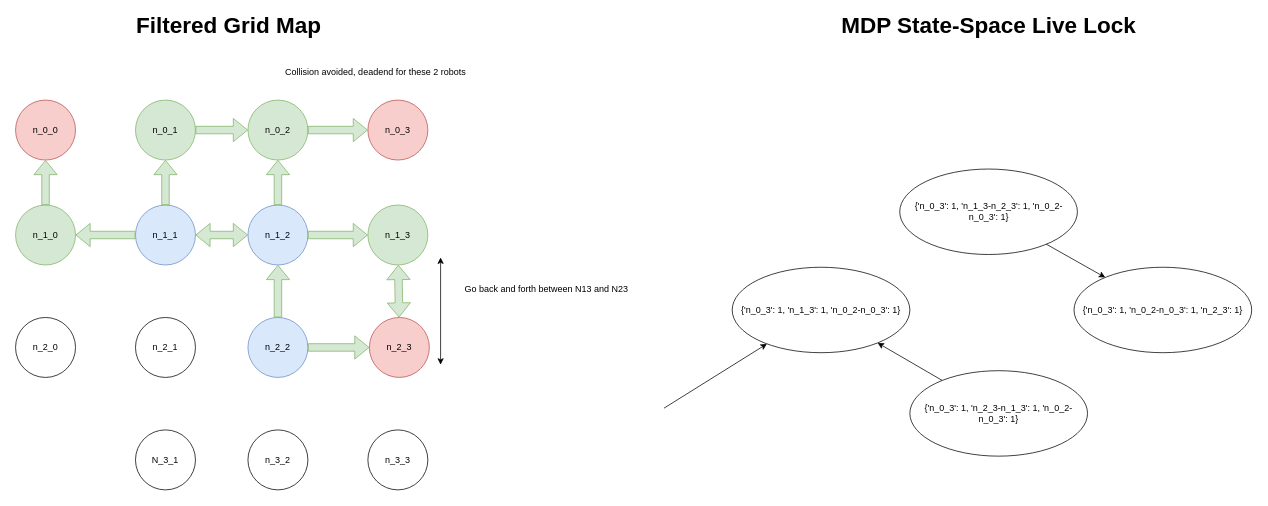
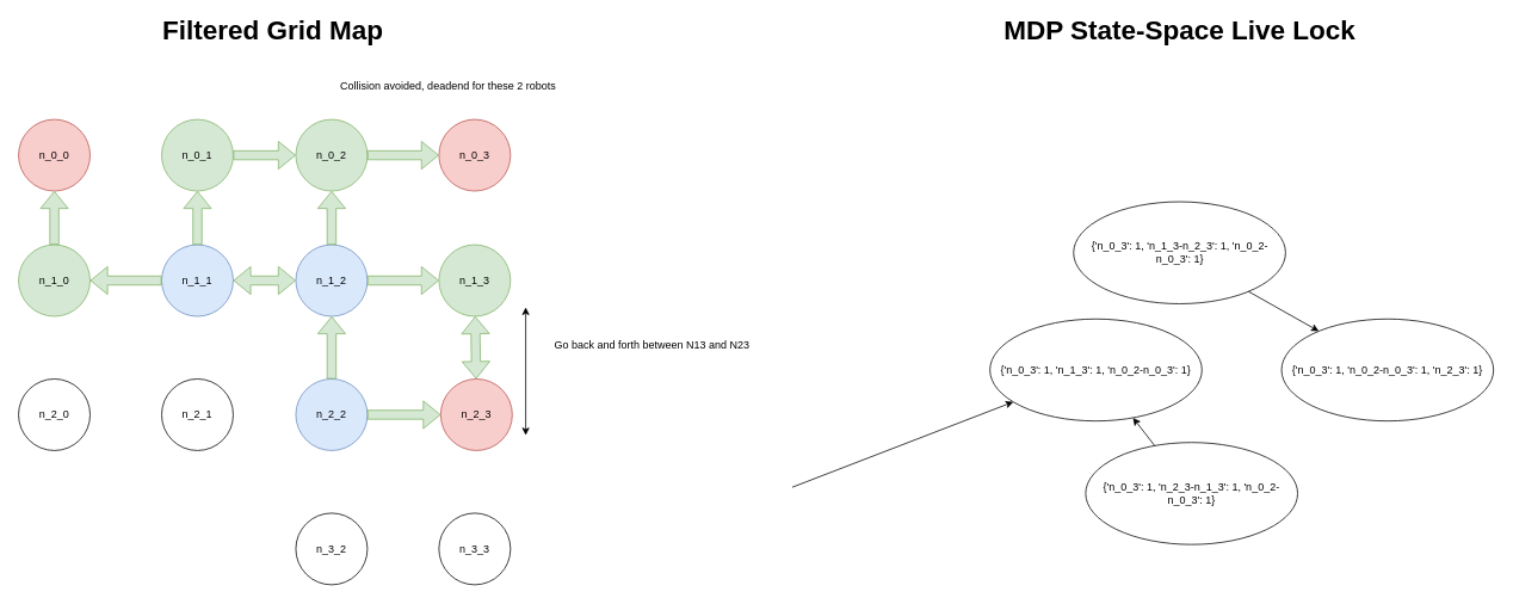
- <mxCell id="25" value="{'n_0_3': 1, 'n_1_3': 1, 'n_0_2-n_0_3': 1}" style="ellipse;whiteSpace=wrap;html=1;" parent="1" vertex="1"><mxGeometry x="976" y="356" width="237" height="114" as="geometry" /></mxCell>
+ <mxCell id="25" value="{'n_0_3': 1, 'n_1_3': 1, 'n_0_2-n_0_3': 1}" style="ellipse;whiteSpace=wrap;html=1;" parent="1" vertex="1"><mxGeometry x="1106" y="356" width="237" height="114" as="geometry" /></mxCell>
- <mxCell id="14" value="N_3_1" style="ellipse;whiteSpace=wrap;html=1;aspect=fixed;" parent="1" vertex="1"><mxGeometry x="180" y="573" width="80" height="80" as="geometry" /></mxCell>
